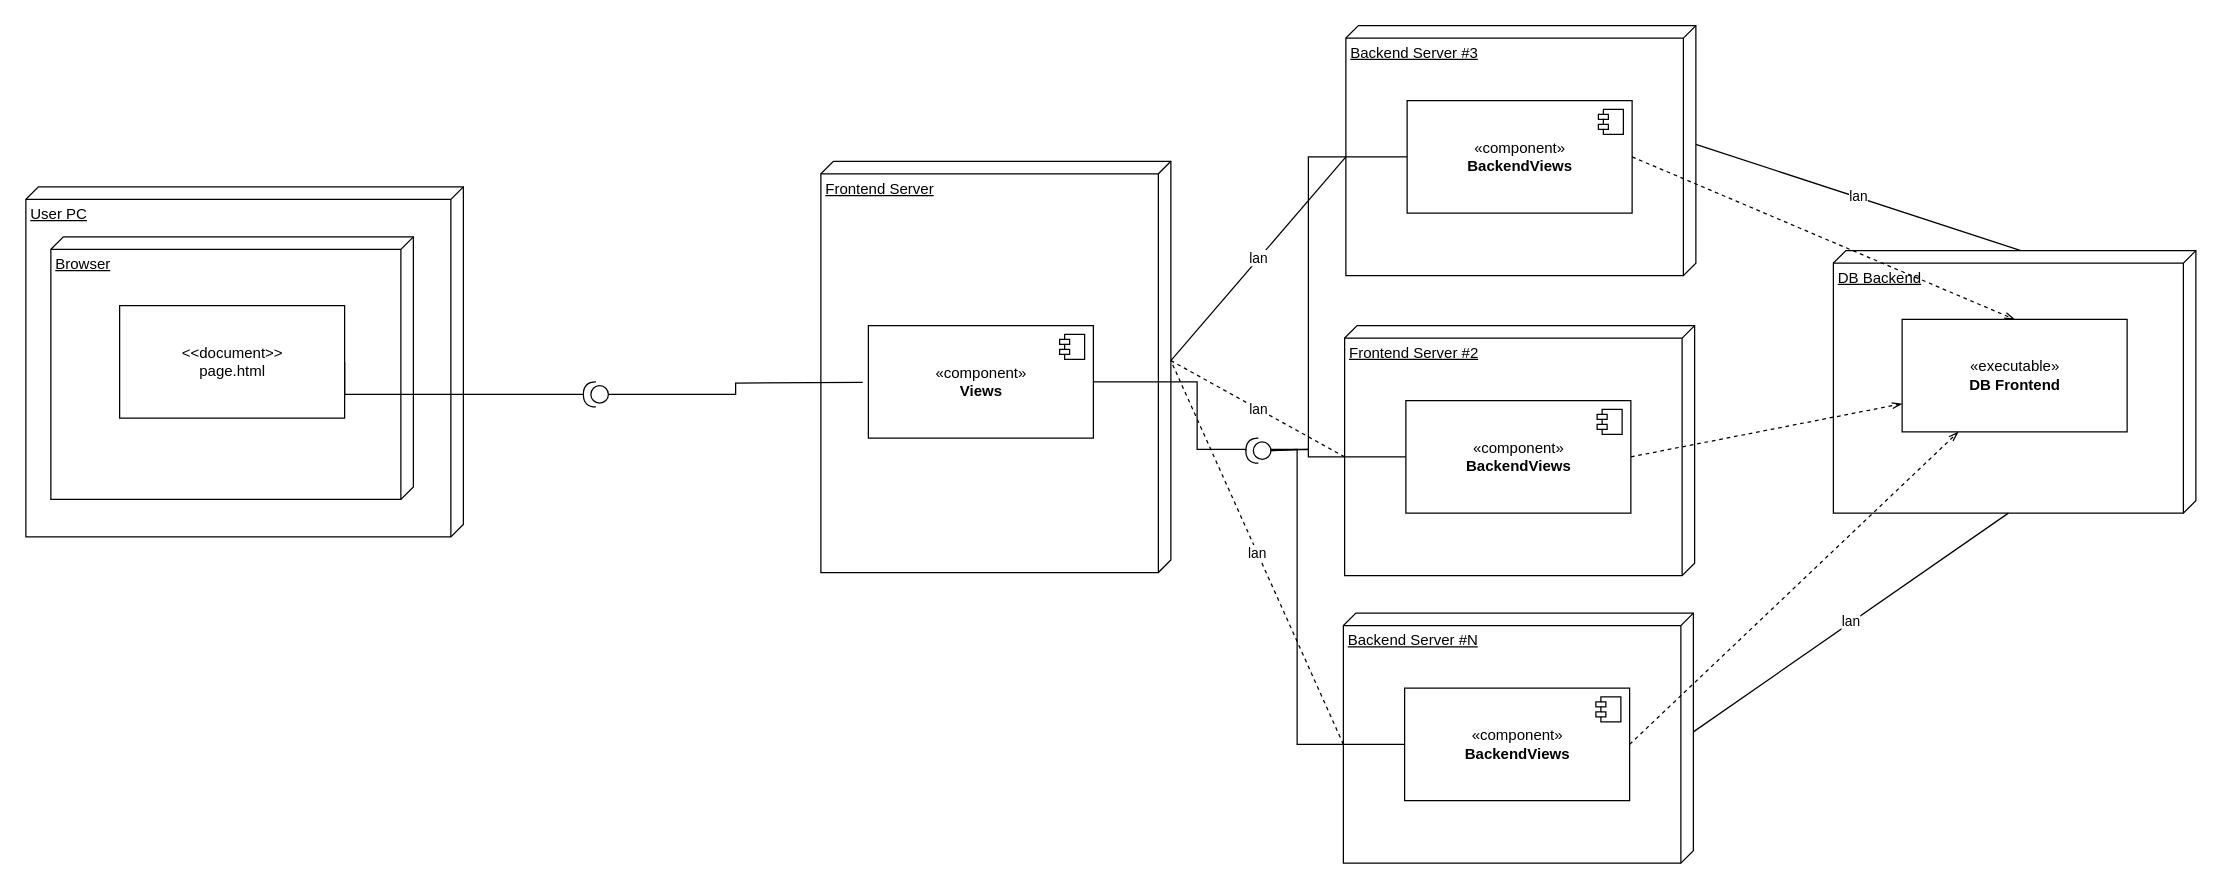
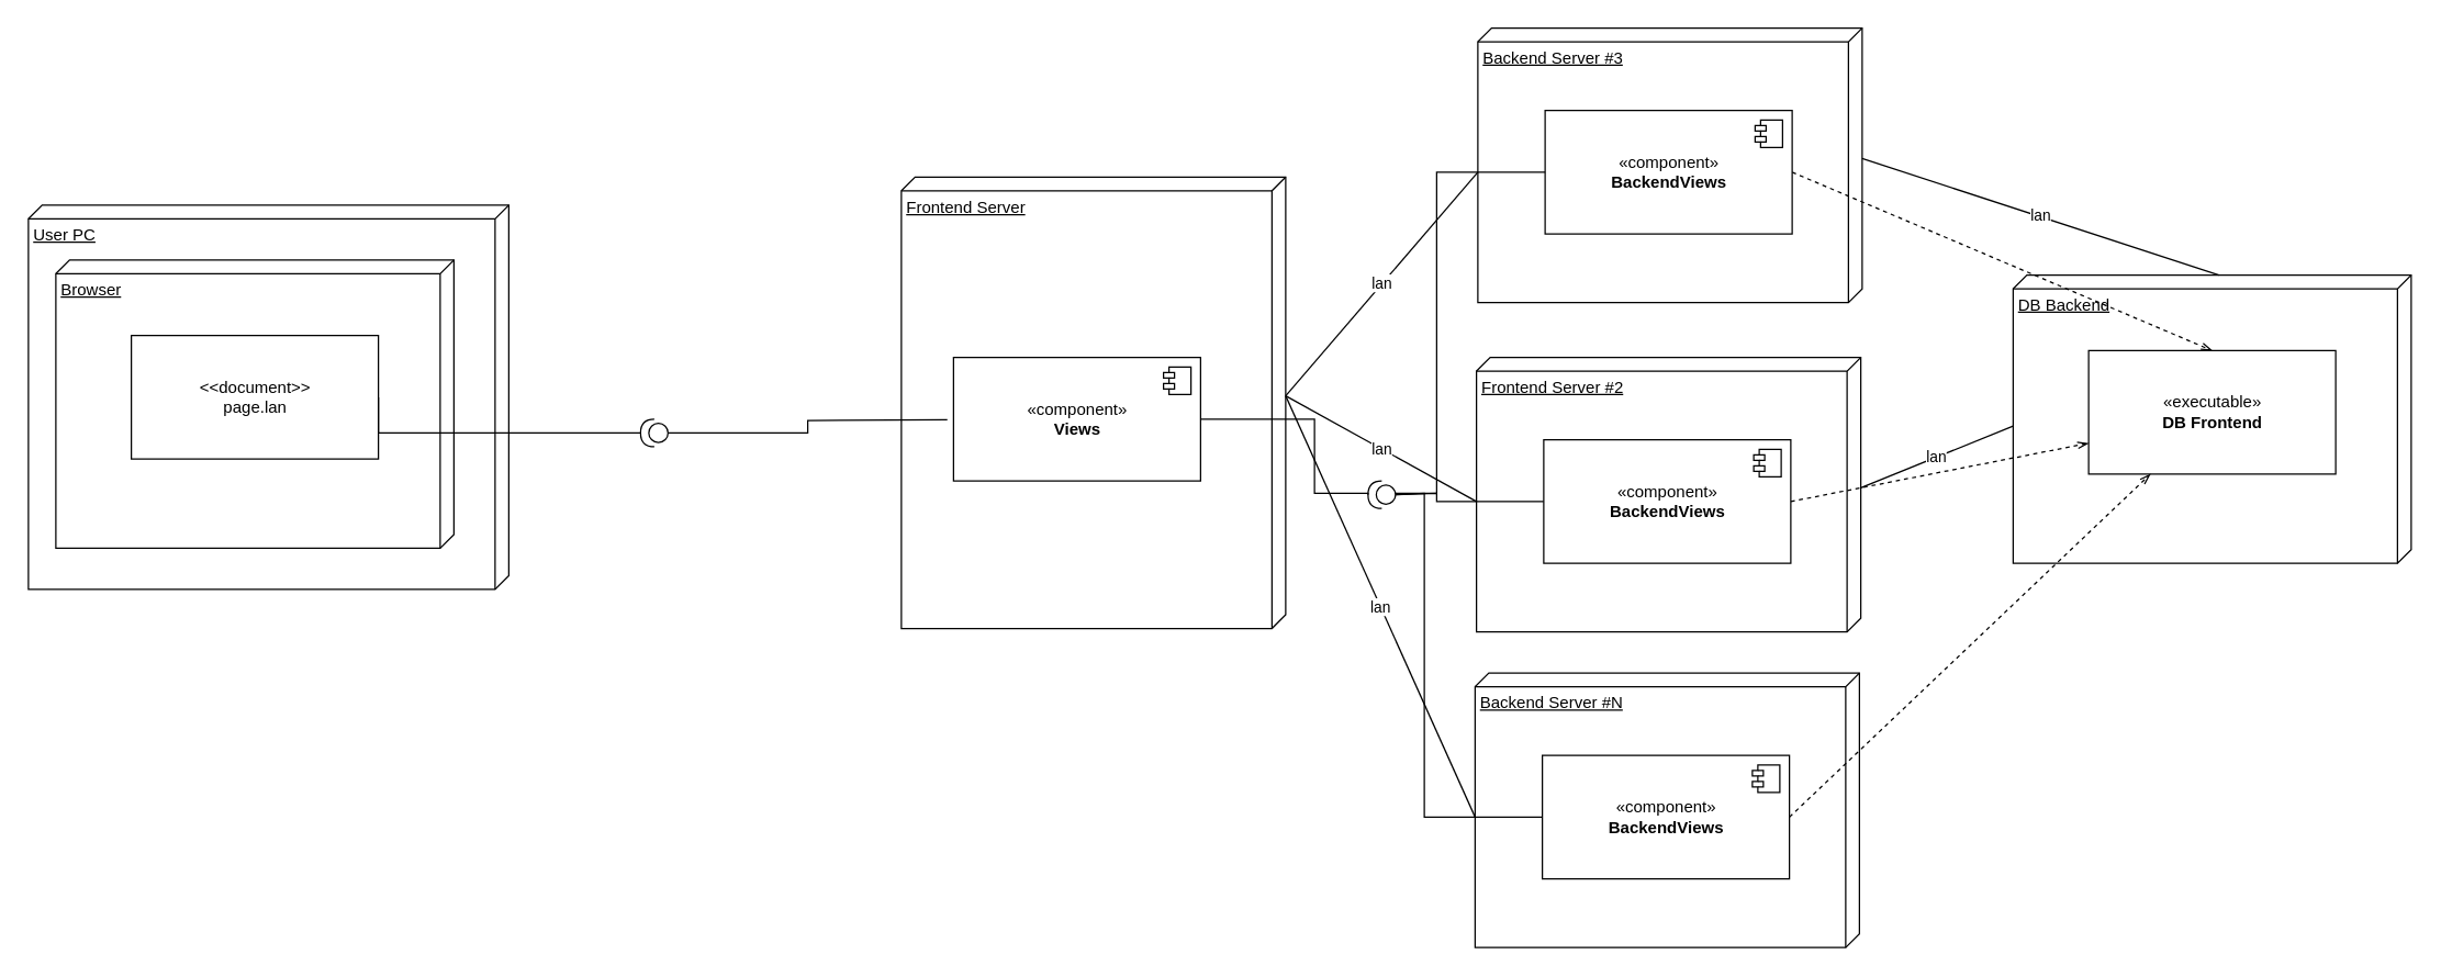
- <mxCell id="6" value="&amp;lt;&amp;lt;document&amp;gt;&amp;gt;&lt;br&gt;&lt;div&gt;page.html&lt;/div&gt;" style="html=1;" parent="1" vertex="1"><mxGeometry x="95" y="244" width="180" height="90" as="geometry" /></mxCell>
+ <mxCell id="6" value="&amp;lt;&amp;lt;document&amp;gt;&amp;gt;&lt;br&gt;&lt;div&gt;page.lan&lt;/div&gt;" style="html=1;" parent="1" vertex="1"><mxGeometry x="95" y="244" width="180" height="90" as="geometry" /></mxCell>
- <mxCell id="30" value="lan" style="endArrow=none;html=1;entryX=0;entryY=0;entryDx=159.5;entryDy=0;entryPerimeter=0;exitX=0;exitY=0;exitDx=105;exitDy=280;exitPerimeter=0;dashed=1;" parent="1" source="19" target="4" edge="1"><mxGeometry width="50" height="50" relative="1" as="geometry"><mxPoint x="1086" y="135" as="sourcePoint" /><mxPoint x="946" y="298" as="targetPoint" /></mxGeometry></mxCell>
+ <mxCell id="30" value="lan" style="endArrow=none;html=1;entryX=0;entryY=0;entryDx=159.5;entryDy=0;entryPerimeter=0;exitX=0;exitY=0;exitDx=105;exitDy=280;exitPerimeter=0;" parent="1" source="19" target="4" edge="1"><mxGeometry width="50" height="50" relative="1" as="geometry"><mxPoint x="1086" y="135" as="sourcePoint" /><mxPoint x="946" y="298" as="targetPoint" /></mxGeometry></mxCell>
+ <mxCell id="33" value="lan" style="endArrow=none;html=1;entryX=0;entryY=0;entryDx=95;entryDy=0;entryPerimeter=0;exitX=0;exitY=0;exitDx=110;exitDy=290;exitPerimeter=0;" parent="1" source="10" target="19" edge="1"><mxGeometry width="50" height="50" relative="1" as="geometry"><mxPoint x="1616" y="420" as="sourcePoint" /><mxPoint x="1364" y="595" as="targetPoint" /></mxGeometry></mxCell>
- <mxCell id="31" value="lan" style="endArrow=none;html=1;entryX=0;entryY=0;entryDx=159.5;entryDy=0;entryPerimeter=0;exitX=0;exitY=0;exitDx=105;exitDy=280;exitPerimeter=0;dashed=1;" parent="1" source="24" target="4" edge="1"><mxGeometry width="50" height="50" relative="1" as="geometry"><mxPoint x="1085" y="375" as="sourcePoint" /><mxPoint x="946" y="298" as="targetPoint" /></mxGeometry></mxCell>
+ <mxCell id="31" value="lan" style="endArrow=none;html=1;entryX=0;entryY=0;entryDx=159.5;entryDy=0;entryPerimeter=0;exitX=0;exitY=0;exitDx=105;exitDy=280;exitPerimeter=0;" parent="1" source="24" target="4" edge="1"><mxGeometry width="50" height="50" relative="1" as="geometry"><mxPoint x="1085" y="375" as="sourcePoint" /><mxPoint x="946" y="298" as="targetPoint" /></mxGeometry></mxCell>
- <mxCell id="32" value="lan" style="endArrow=none;html=1;entryX=0;entryY=0;entryDx=95;entryDy=0;entryPerimeter=0;exitX=0;exitY=0;exitDx=210;exitDy=150;exitPerimeter=0;" parent="1" source="10" target="24" edge="1"><mxGeometry width="50" height="50" relative="1" as="geometry"><mxPoint x="1084" y="605" as="sourcePoint" /><mxPoint x="946" y="298" as="targetPoint" /></mxGeometry></mxCell>
